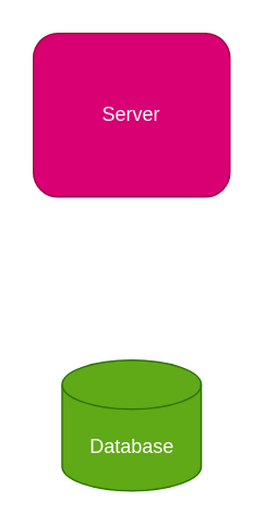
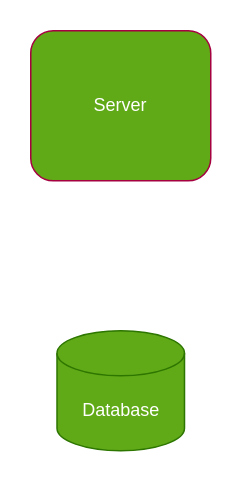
- <mxCell id="2" value="Server" style="rounded=1;whiteSpace=wrap;html=1;fillColor=#d80073;fontColor=#ffffff;strokeColor=#A50040;" parent="1" vertex="1"><mxGeometry x="20" y="20" width="120" height="100" as="geometry" /></mxCell>
+ <mxCell id="2" value="Server" style="rounded=1;whiteSpace=wrap;html=1;fillColor=#60a917;fontColor=#ffffff;strokeColor=#A50040;" parent="1" vertex="1"><mxGeometry x="20" y="20" width="120" height="100" as="geometry" /></mxCell>
